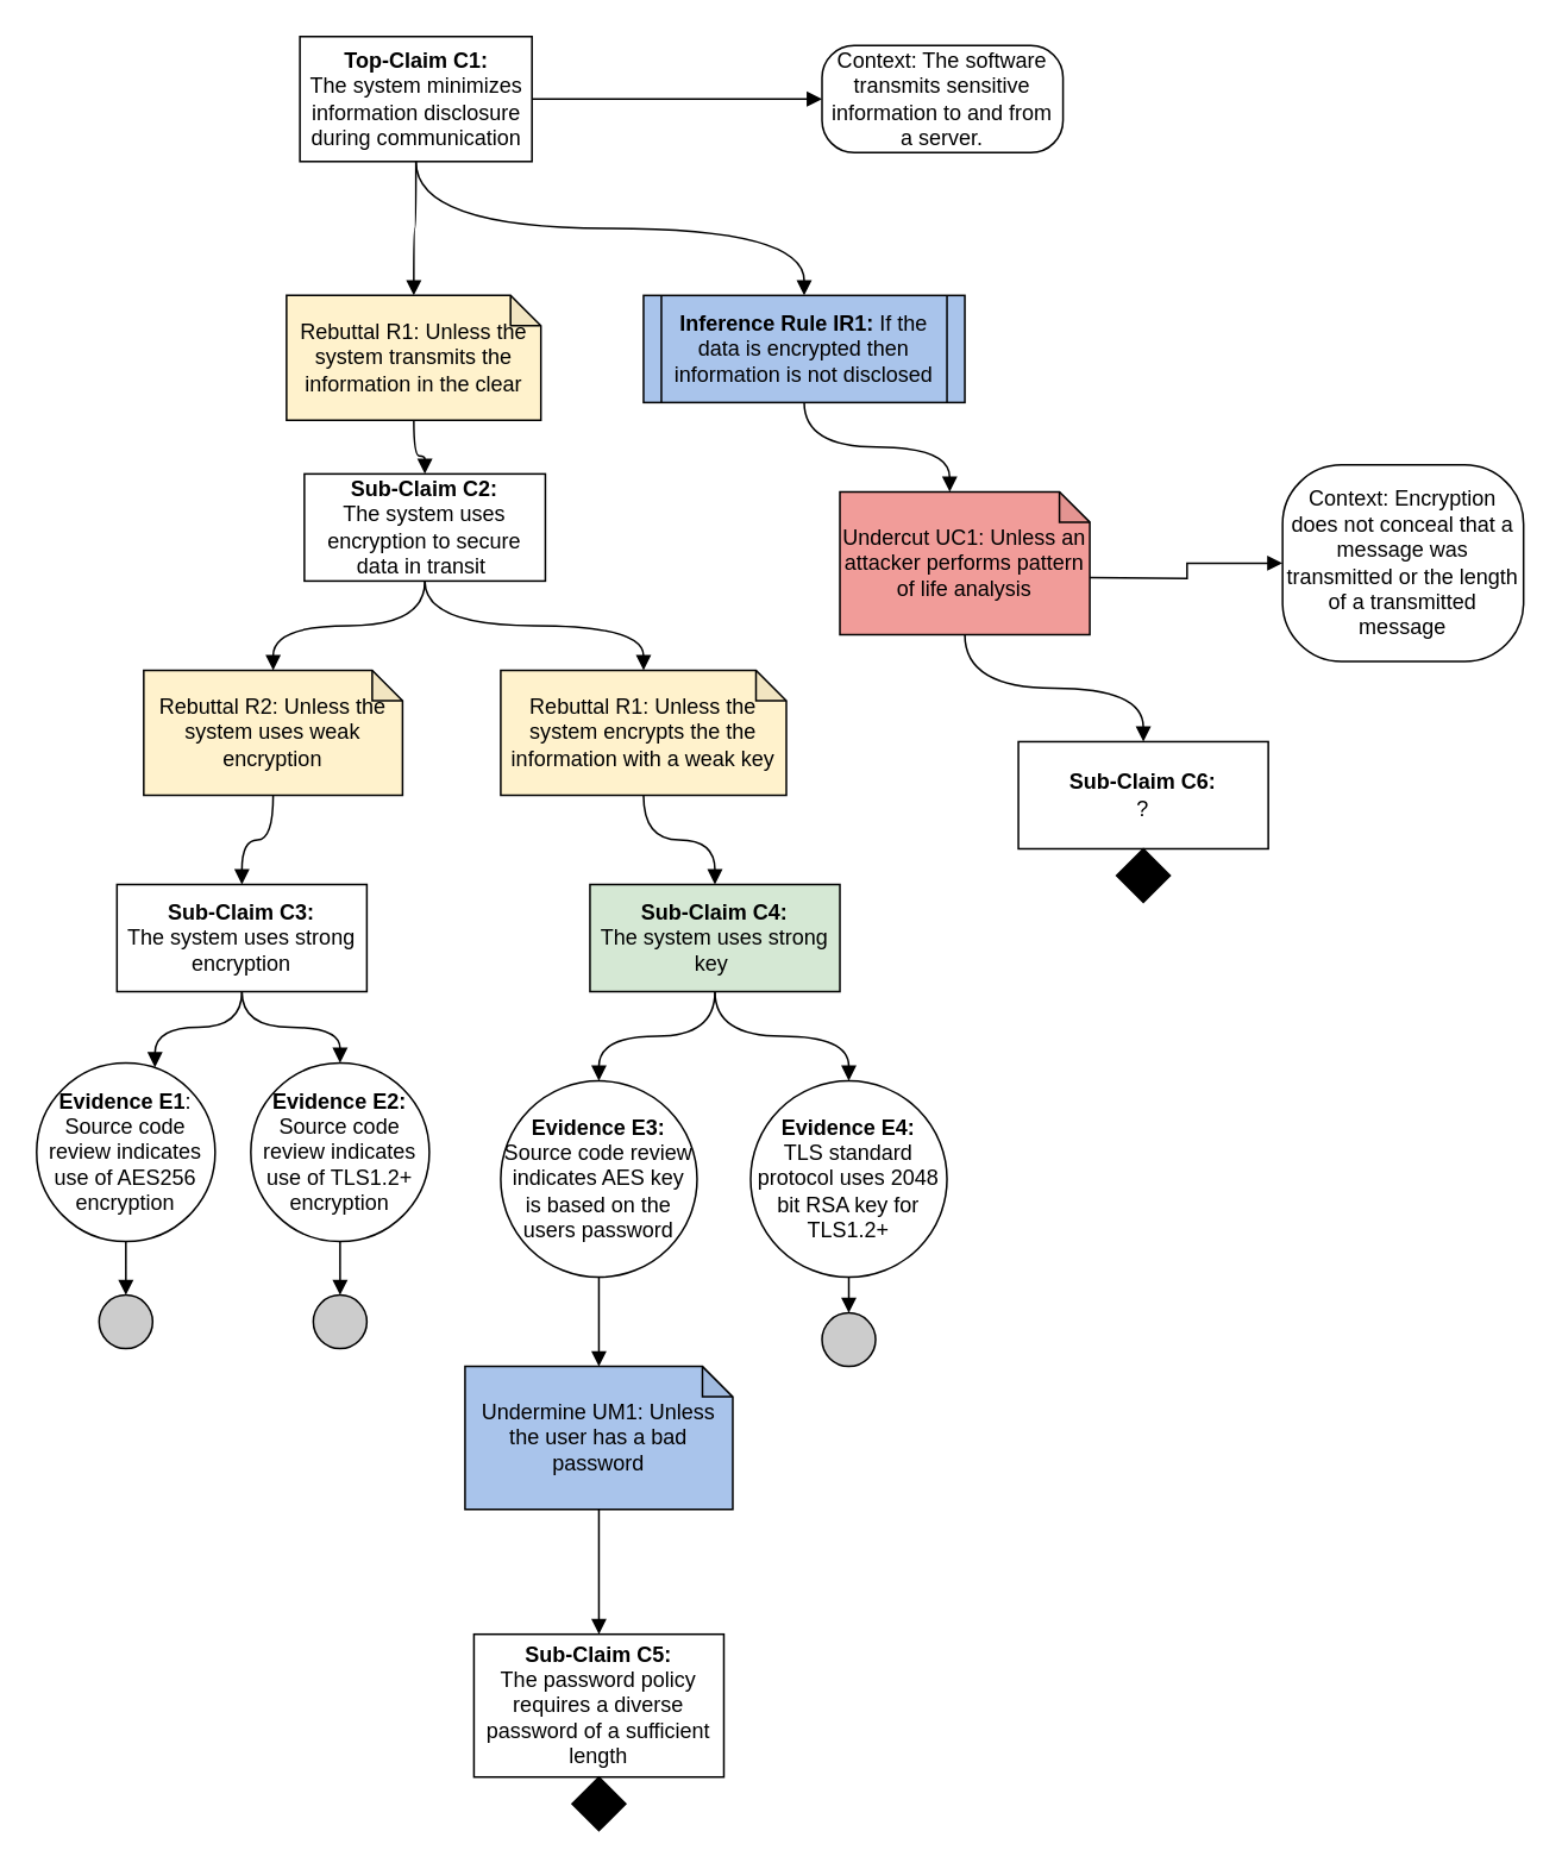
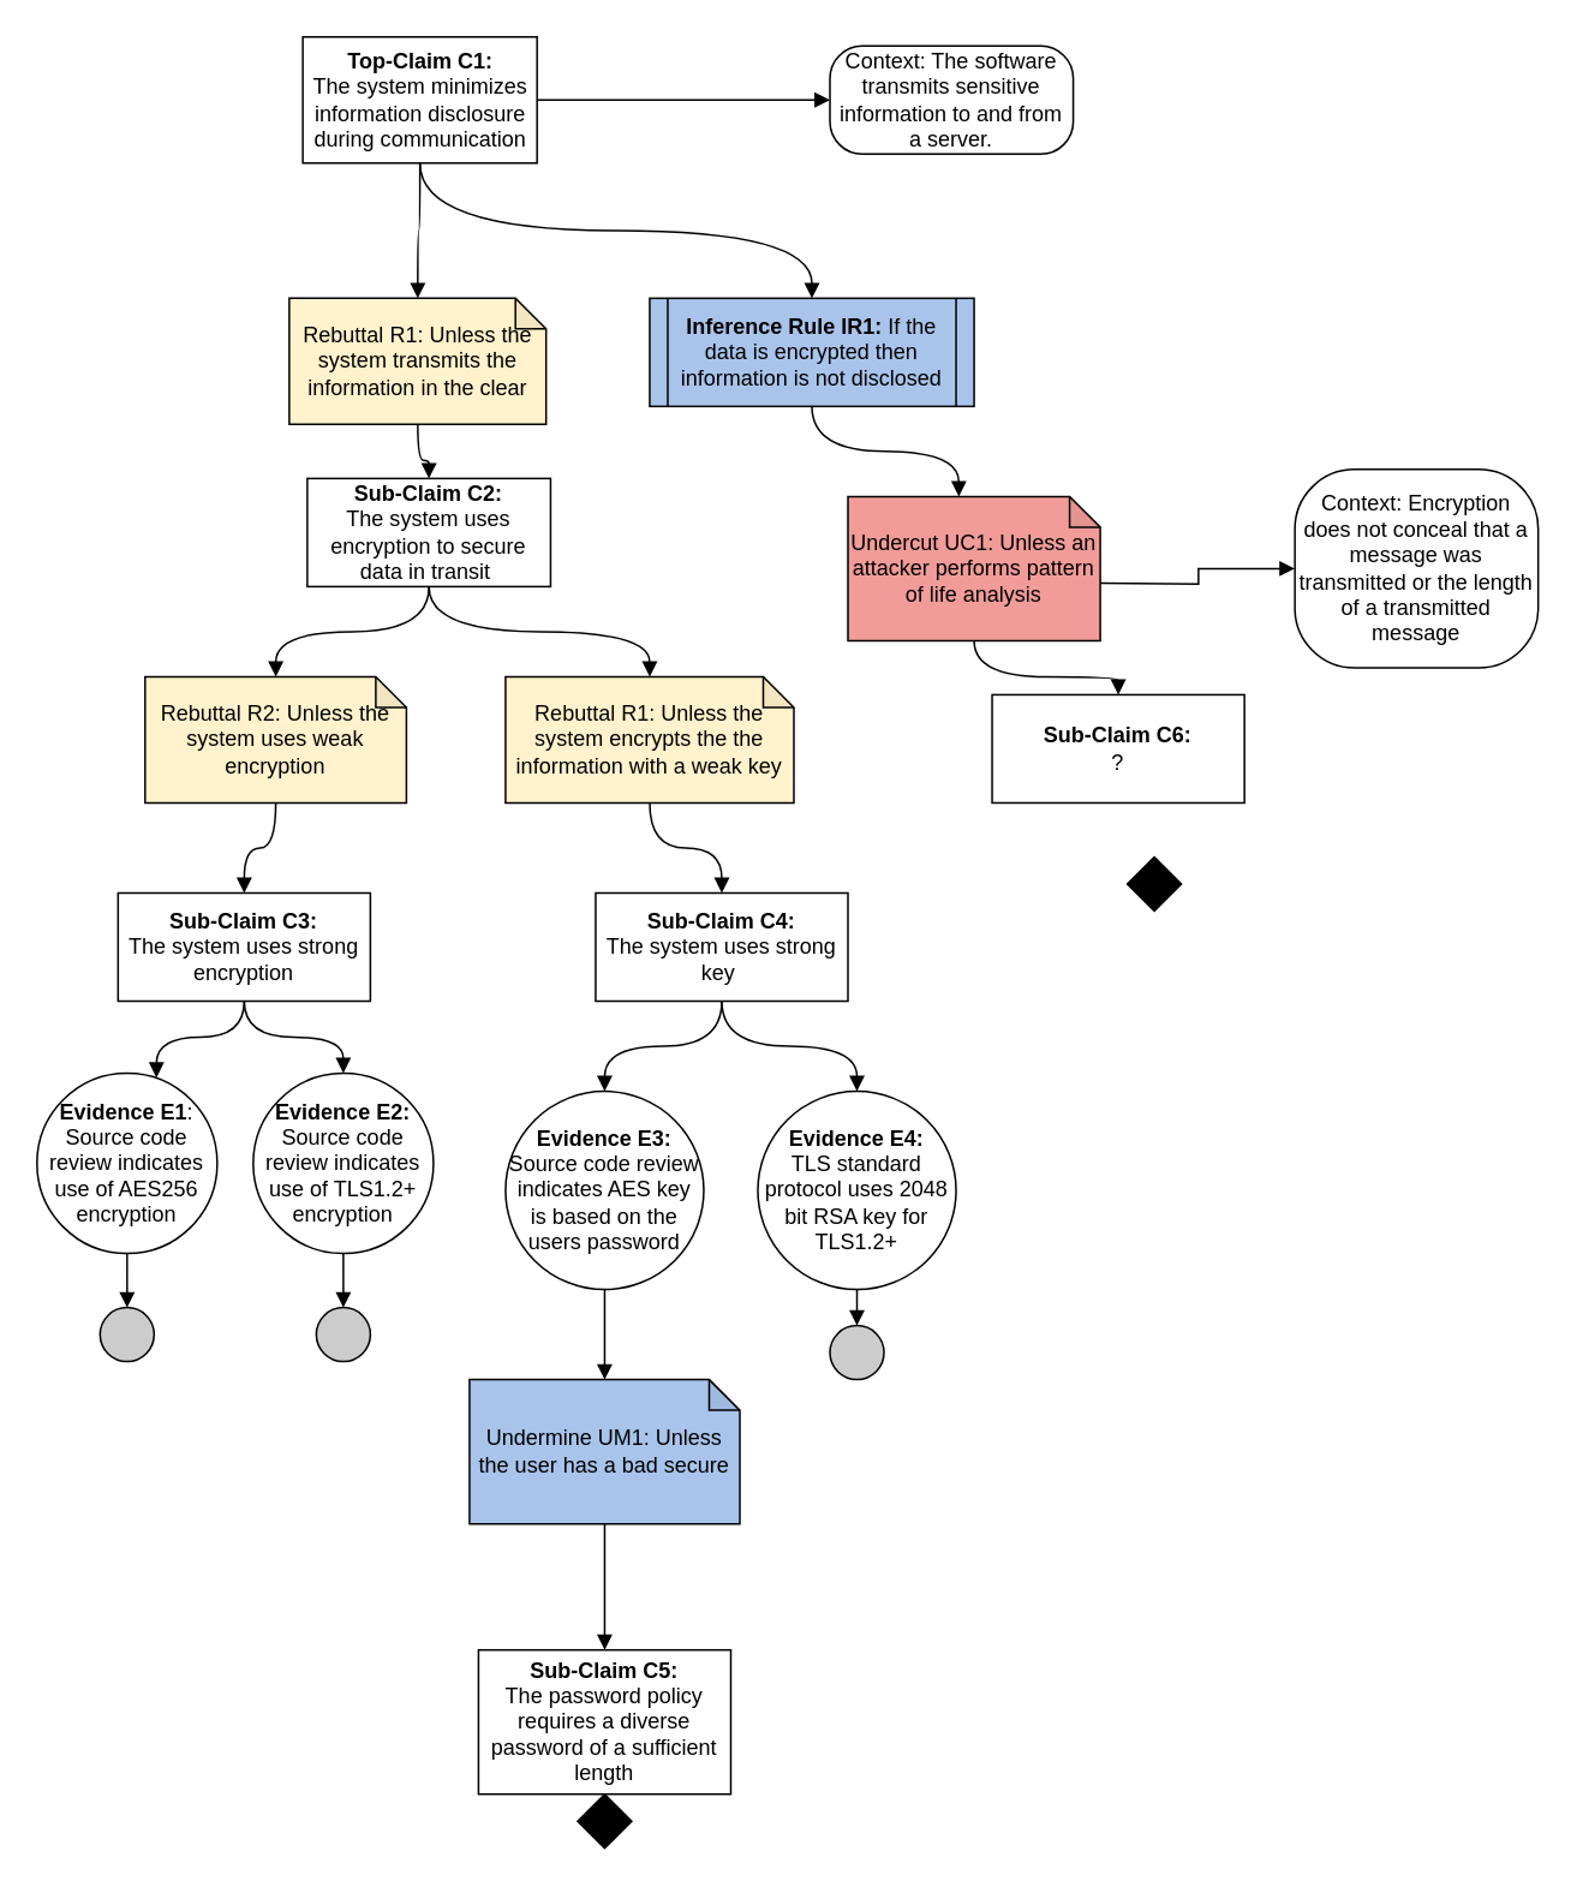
- <mxCell id="36" value="&lt;b&gt;Sub-Claim C6:&lt;br&gt;&lt;/b&gt;?" style="rounded=0;whiteSpace=wrap;html=1;" vertex="1" parent="1"><mxGeometry x="570" y="415" width="140" height="60" as="geometry" /></mxCell>
+ <mxCell id="36" value="&lt;b&gt;Sub-Claim C6:&lt;br&gt;&lt;/b&gt;?" style="rounded=0;whiteSpace=wrap;html=1;" vertex="1" parent="1"><mxGeometry x="550" y="385" width="140" height="60" as="geometry" /></mxCell>
- <mxCell id="20" value="&lt;b&gt;Sub-Claim C4:&lt;br&gt;&lt;/b&gt;The system uses strong key&amp;nbsp;" style="rounded=0;whiteSpace=wrap;html=1;fillColor=#d5e8d4;" vertex="1" parent="1"><mxGeometry x="330" y="495" width="140" height="60" as="geometry" /></mxCell>
+ <mxCell id="20" value="&lt;b&gt;Sub-Claim C4:&lt;br&gt;&lt;/b&gt;The system uses strong key&amp;nbsp;" style="rounded=0;whiteSpace=wrap;html=1;" vertex="1" parent="1"><mxGeometry x="330" y="495" width="140" height="60" as="geometry" /></mxCell>
- <mxCell id="30" value="Undermine UM1: Unless the user has a bad password" style="shape=note;whiteSpace=wrap;html=1;backgroundOutline=1;darkOpacity=0.05;size=17;fillColor=#A9C4EB;" vertex="1" parent="1"><mxGeometry x="260" y="765" width="150" height="80" as="geometry" /></mxCell>
+ <mxCell id="30" value="Undermine UM1: Unless the user has a bad secure" style="shape=note;whiteSpace=wrap;html=1;backgroundOutline=1;darkOpacity=0.05;size=17;fillColor=#A9C4EB;" vertex="1" parent="1"><mxGeometry x="260" y="765" width="150" height="80" as="geometry" /></mxCell>
